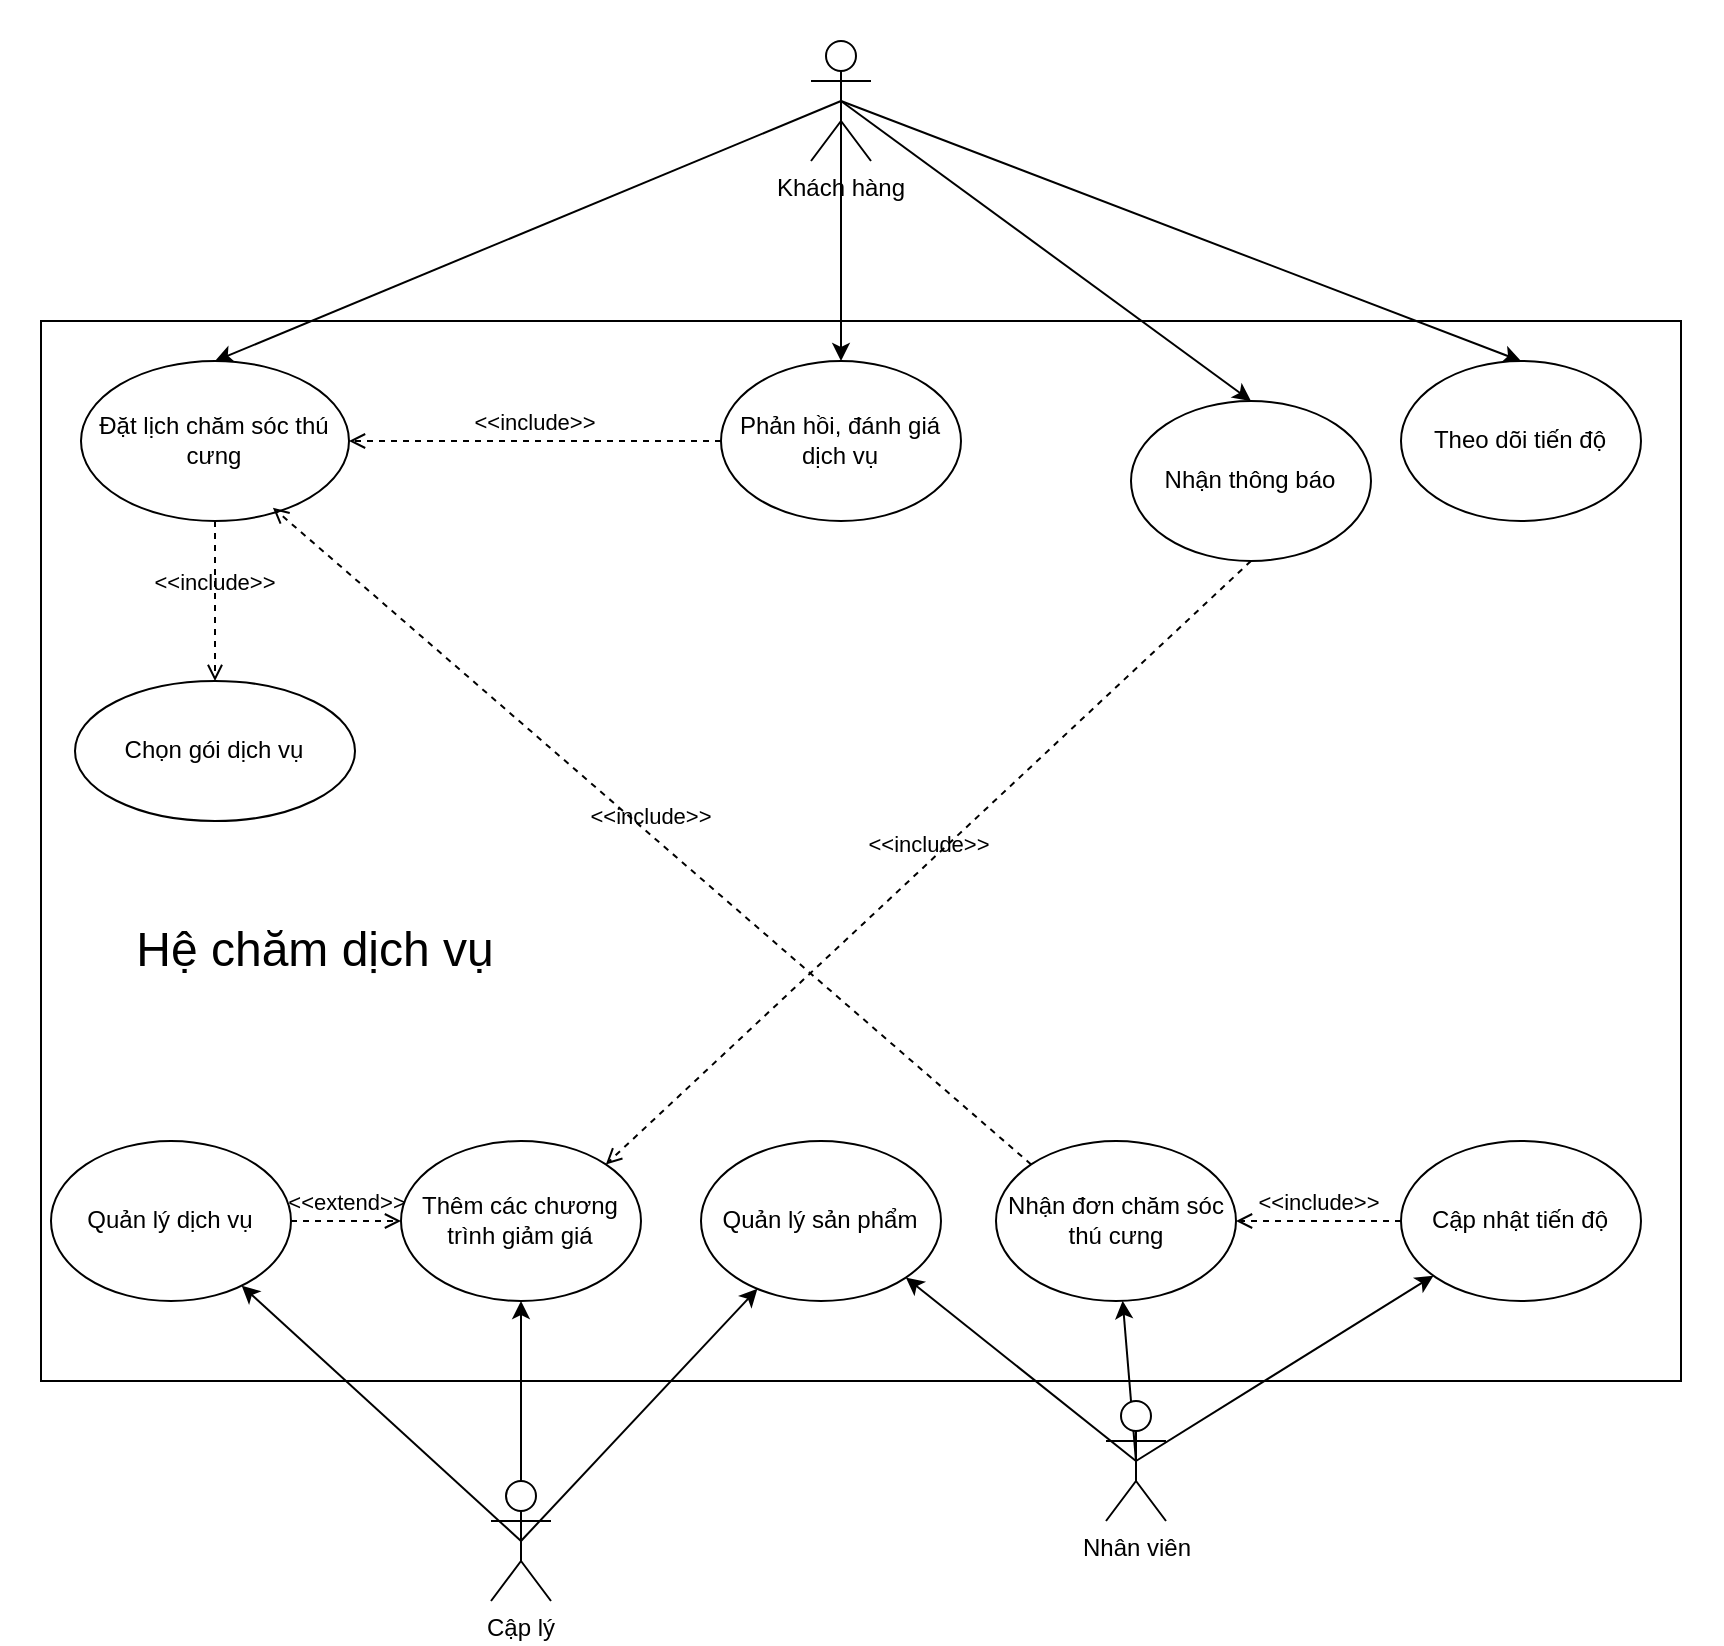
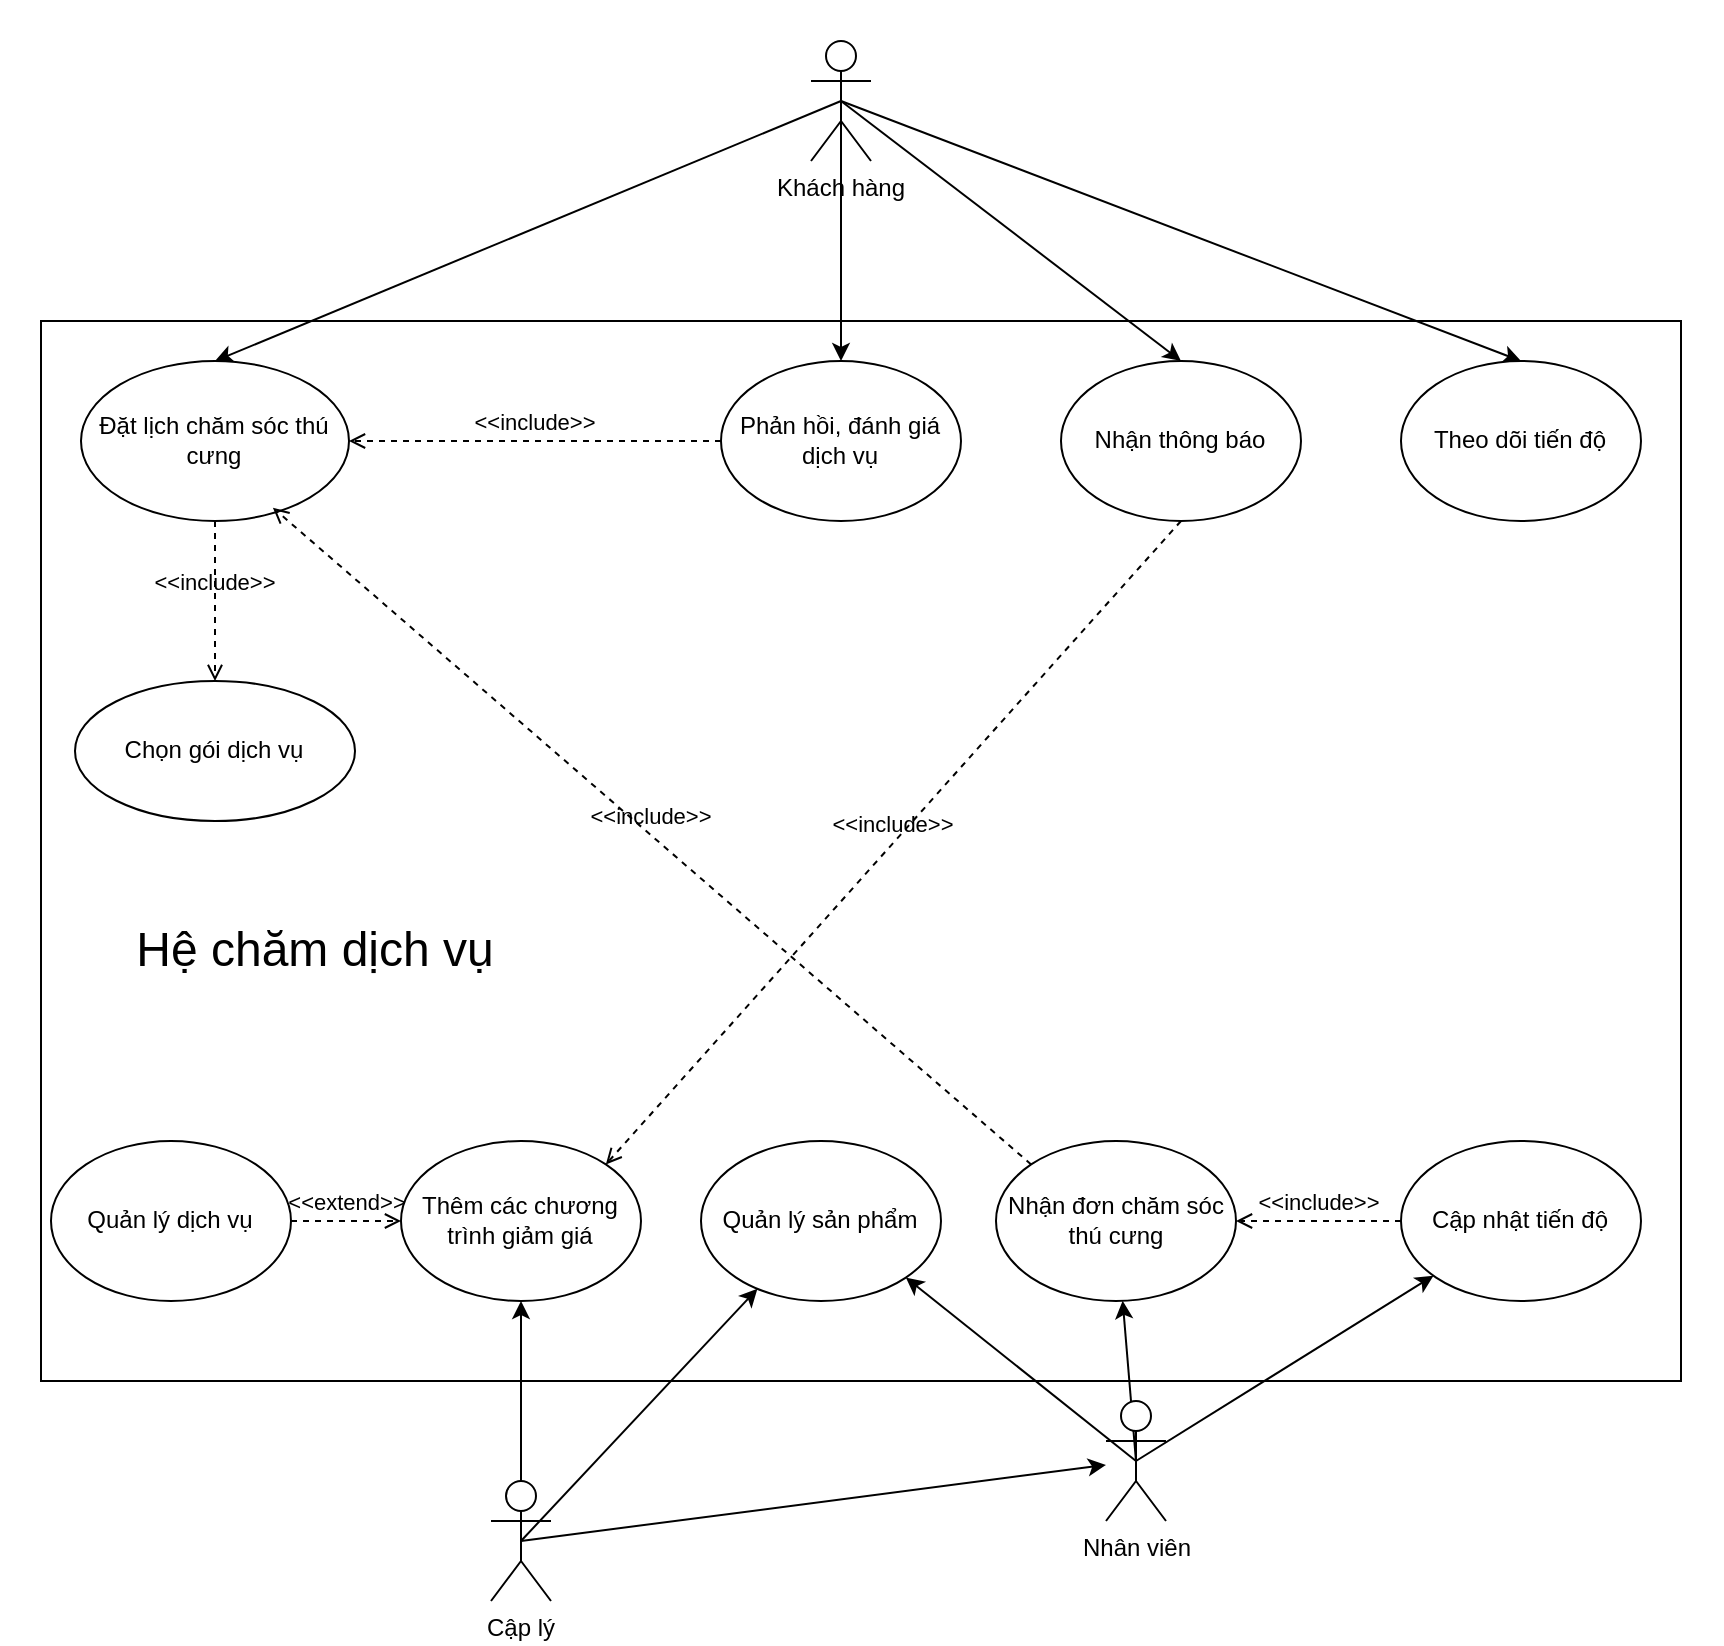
- <mxCell id="19" value="Nhận thông báo" style="ellipse;whiteSpace=wrap;html=1;verticalAlign=middle;" vertex="1" parent="1"><mxGeometry x="565" y="200" width="120" height="80" as="geometry" /></mxCell>
+ <mxCell id="19" value="Nhận thông báo" style="ellipse;whiteSpace=wrap;html=1;verticalAlign=middle;" vertex="1" parent="1"><mxGeometry x="530" y="180" width="120" height="80" as="geometry" /></mxCell>
- <mxCell id="11" style="rounded=0;orthogonalLoop=1;jettySize=auto;html=1;exitX=0.5;exitY=0.5;exitDx=0;exitDy=0;exitPerimeter=0;" edge="1" parent="1" source="14" target="22"><mxGeometry relative="1" as="geometry"><mxPoint x="-47.5" y="640" as="targetPoint" /></mxGeometry></mxCell>
+ <mxCell id="11" style="rounded=0;orthogonalLoop=1;jettySize=auto;html=1;exitX=0.5;exitY=0.5;exitDx=0;exitDy=0;exitPerimeter=0;" edge="1" parent="1" source="14" target="10"><mxGeometry relative="1" as="geometry"><mxPoint x="-47.5" y="640" as="targetPoint" /></mxGeometry></mxCell>
